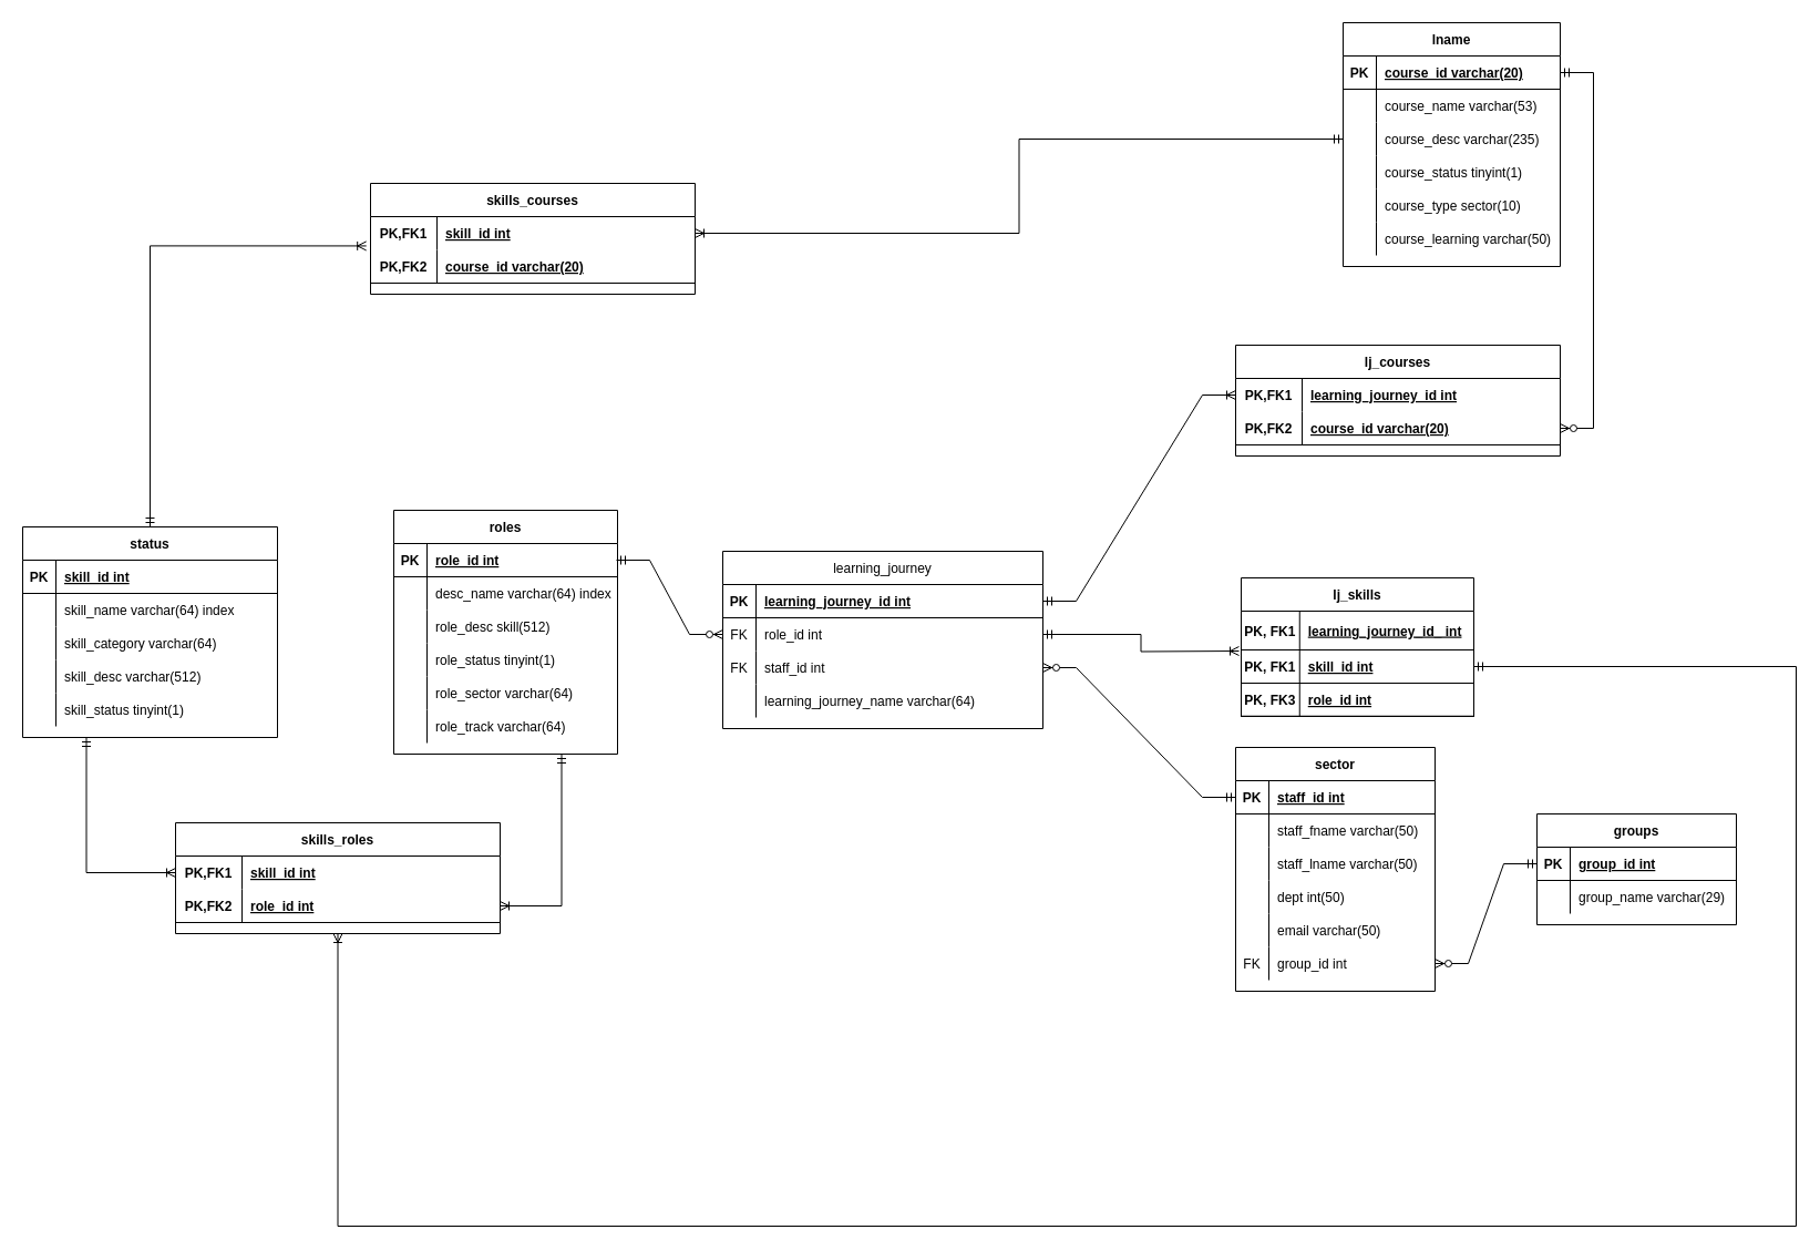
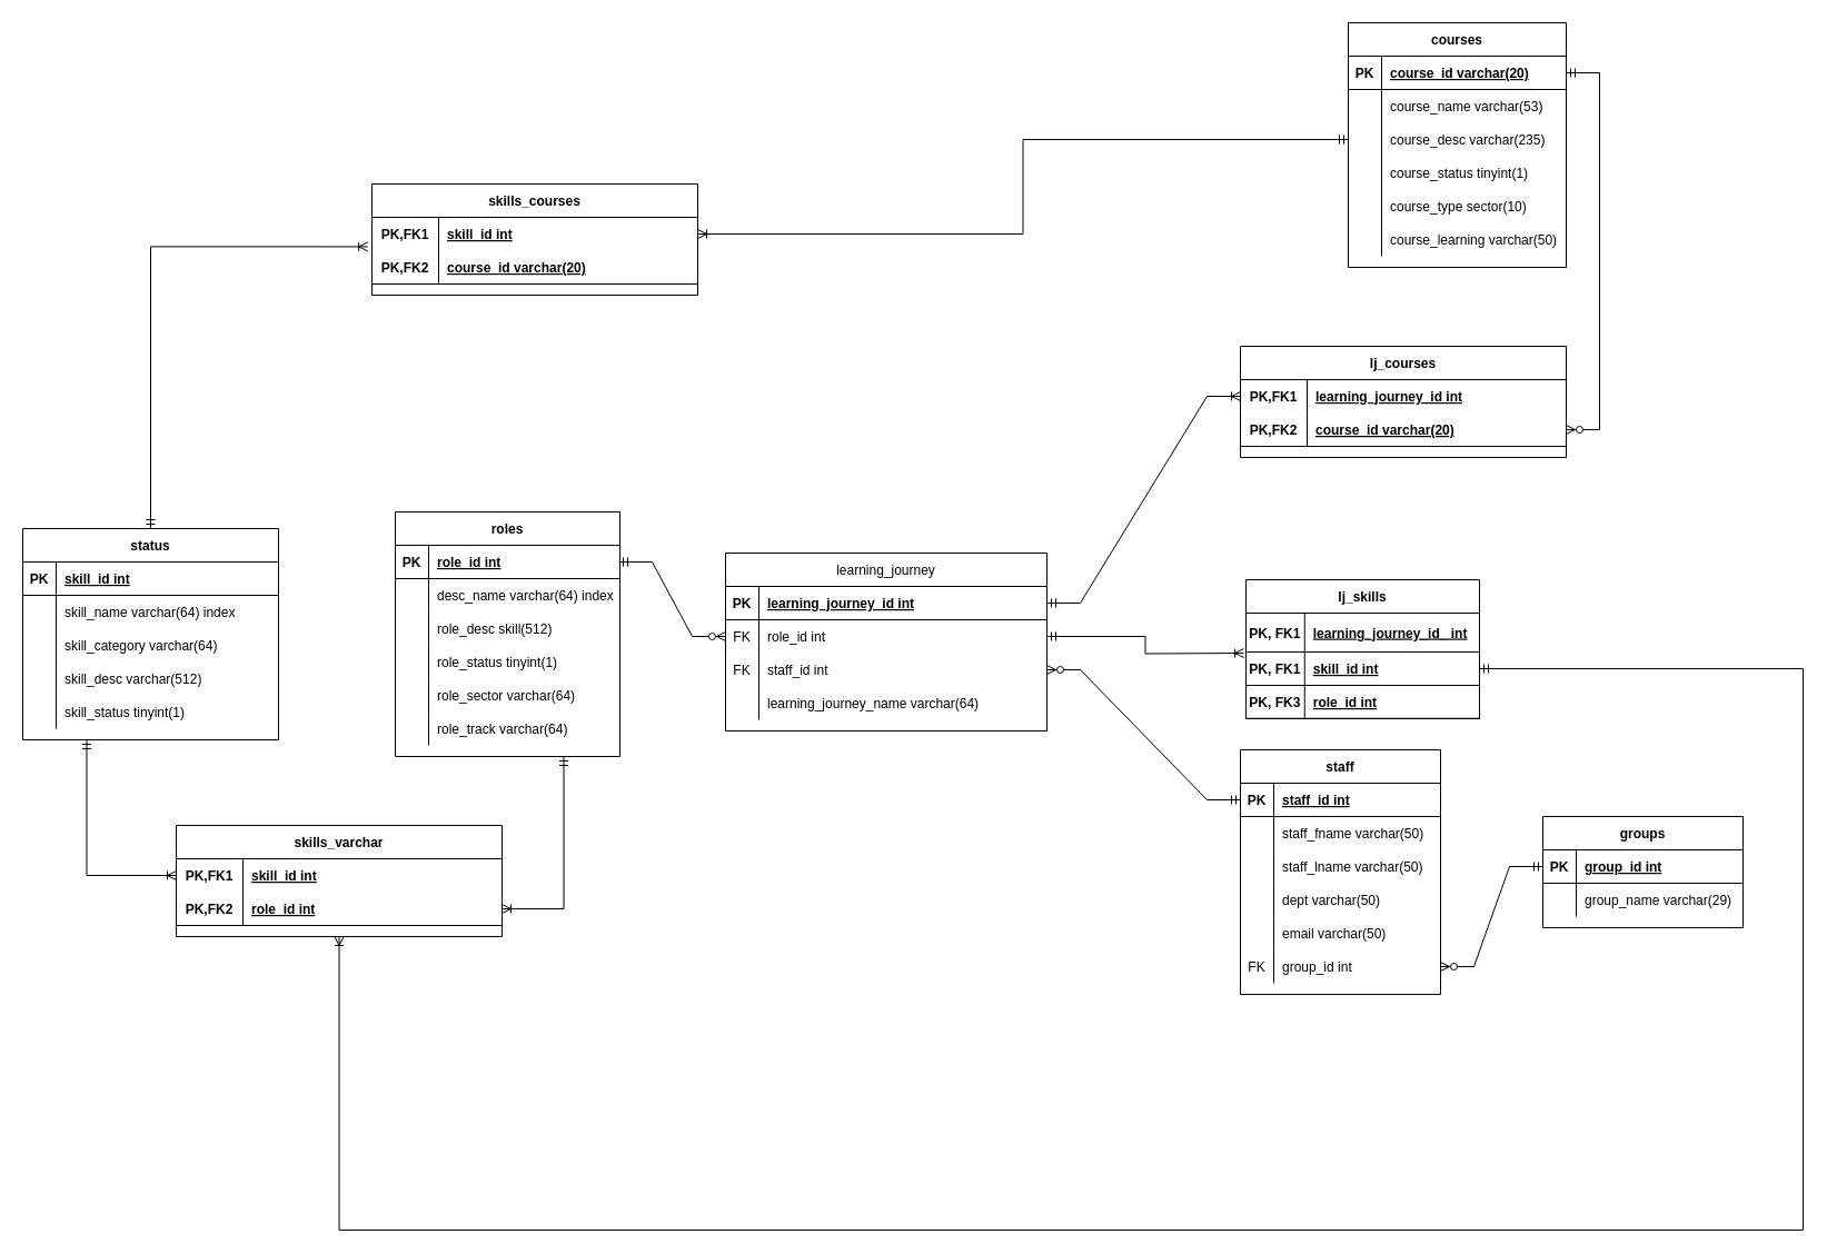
- <mxCell id="59" value="lname" style="shape=table;startSize=30;container=1;collapsible=1;childLayout=tableLayout;fixedRows=1;rowLines=0;fontStyle=1;align=center;resizeLast=1;fontSize=12;" parent="1" vertex="1"><mxGeometry x="1212" y="20" width="196" height="220" as="geometry" /></mxCell>
+ <mxCell id="59" value="courses" style="shape=table;startSize=30;container=1;collapsible=1;childLayout=tableLayout;fixedRows=1;rowLines=0;fontStyle=1;align=center;resizeLast=1;fontSize=12;" parent="1" vertex="1"><mxGeometry x="1212" y="20" width="196" height="220" as="geometry" /></mxCell>
- <mxCell id="40" value="sector" style="shape=table;startSize=30;container=1;collapsible=1;childLayout=tableLayout;fixedRows=1;rowLines=0;fontStyle=1;align=center;resizeLast=1;fontSize=12;" parent="1" vertex="1"><mxGeometry x="1115" y="674" width="180" height="220" as="geometry" /></mxCell>
+ <mxCell id="40" value="staff" style="shape=table;startSize=30;container=1;collapsible=1;childLayout=tableLayout;fixedRows=1;rowLines=0;fontStyle=1;align=center;resizeLast=1;fontSize=12;" parent="1" vertex="1"><mxGeometry x="1115" y="674" width="180" height="220" as="geometry" /></mxCell>
- <mxCell id="119" value="skills_roles" style="shape=table;startSize=30;container=1;collapsible=1;childLayout=tableLayout;fixedRows=1;rowLines=0;fontStyle=1;align=center;resizeLast=1;fontSize=12;" parent="1" vertex="1"><mxGeometry x="158" y="742" width="293" height="100" as="geometry" /></mxCell>
+ <mxCell id="119" value="skills_varchar" style="shape=table;startSize=30;container=1;collapsible=1;childLayout=tableLayout;fixedRows=1;rowLines=0;fontStyle=1;align=center;resizeLast=1;fontSize=12;" parent="1" vertex="1"><mxGeometry x="158" y="742" width="293" height="100" as="geometry" /></mxCell>
- <mxCell id="52" value="dept int(50)" style="shape=partialRectangle;connectable=0;fillColor=none;top=0;left=0;bottom=0;right=0;align=left;spacingLeft=6;overflow=hidden;fontSize=12;" parent="50" vertex="1"><mxGeometry x="30" width="150" height="30" as="geometry"><mxRectangle width="150" height="30" as="alternateBounds" /></mxGeometry></mxCell>
+ <mxCell id="52" value="dept varchar(50)" style="shape=partialRectangle;connectable=0;fillColor=none;top=0;left=0;bottom=0;right=0;align=left;spacingLeft=6;overflow=hidden;fontSize=12;" parent="50" vertex="1"><mxGeometry x="30" width="150" height="30" as="geometry"><mxRectangle width="150" height="30" as="alternateBounds" /></mxGeometry></mxCell>
